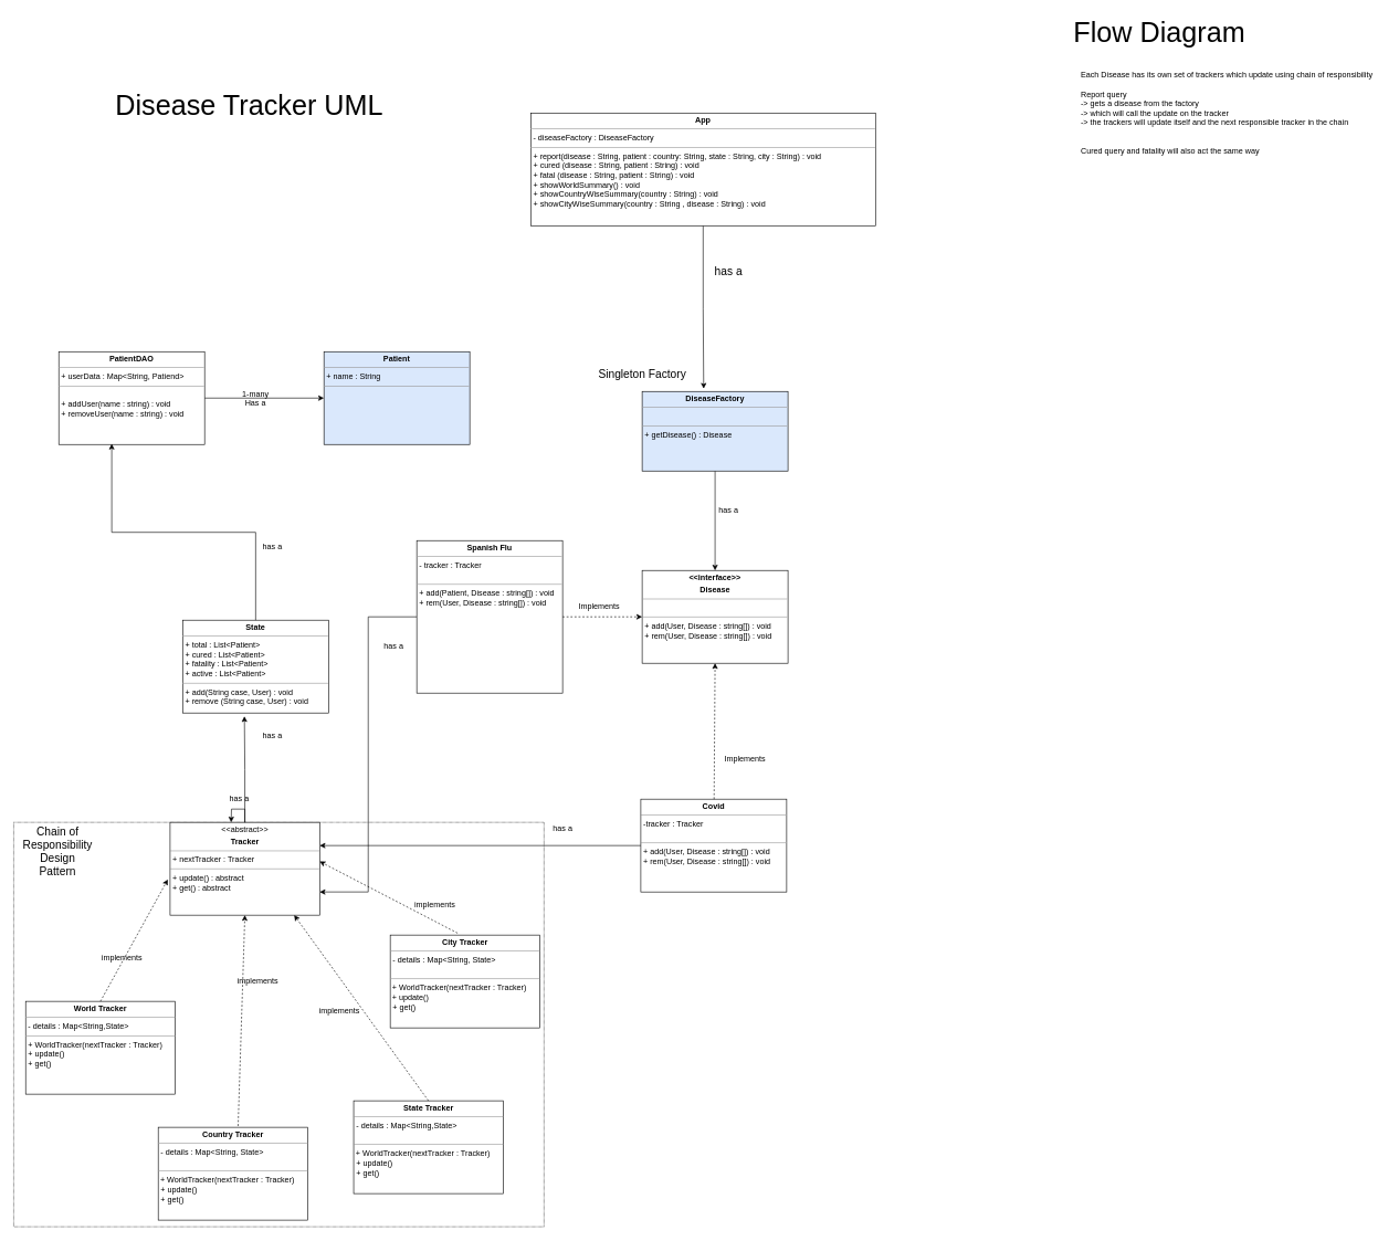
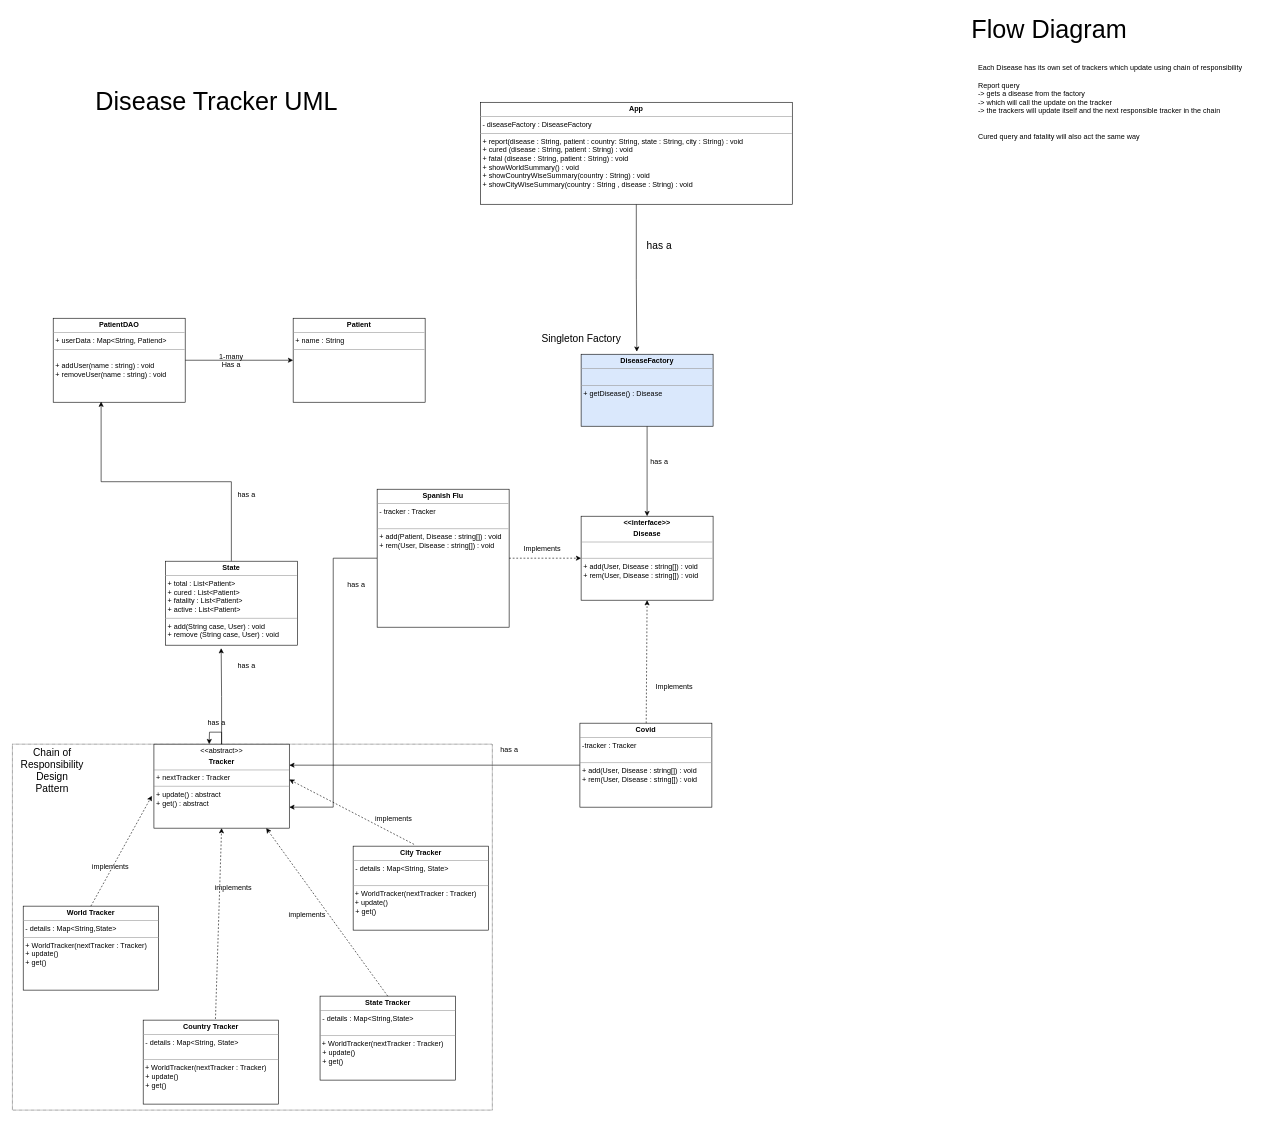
- <mxCell id="46" value="Disease Tracker UML" style="text;html=1;align=center;verticalAlign=middle;resizable=0;points=[];autosize=1;strokeColor=none;fillColor=none;fontSize=42;" vertex="1" parent="1"><mxGeometry x="160" y="130" width="430" height="60" as="geometry" /></mxCell>
+ <mxCell id="46" value="Disease Tracker UML" style="text;html=1;align=center;verticalAlign=middle;resizable=0;points=[];autosize=1;strokeColor=none;fillColor=none;fontSize=42;" vertex="1" parent="1"><mxGeometry x="145" y="140" width="430" height="60" as="geometry" /></mxCell>
- <mxCell id="41" value="&lt;p style=&quot;margin:0px;margin-top:4px;text-align:center;&quot;&gt;&lt;b&gt;Patient&lt;/b&gt;&lt;/p&gt;&lt;hr size=&quot;1&quot;&gt;&lt;p style=&quot;margin:0px;margin-left:4px;&quot;&gt;+ name : String&amp;nbsp;&lt;/p&gt;&lt;hr size=&quot;1&quot;&gt;&lt;p style=&quot;margin:0px;margin-left:4px;&quot;&gt;&lt;br&gt;&lt;/p&gt;&lt;p style=&quot;margin:0px;margin-left:4px;&quot;&gt;&lt;br&gt;&lt;/p&gt;" style="verticalAlign=top;align=left;overflow=fill;fontSize=12;fontFamily=Helvetica;html=1;fillColor=#dae8fc;" vertex="1" parent="1"><mxGeometry x="488" y="530" width="220" height="140" as="geometry" /></mxCell>
+ <mxCell id="41" value="&lt;p style=&quot;margin:0px;margin-top:4px;text-align:center;&quot;&gt;&lt;b&gt;Patient&lt;/b&gt;&lt;/p&gt;&lt;hr size=&quot;1&quot;&gt;&lt;p style=&quot;margin:0px;margin-left:4px;&quot;&gt;+ name : String&amp;nbsp;&lt;/p&gt;&lt;hr size=&quot;1&quot;&gt;&lt;p style=&quot;margin:0px;margin-left:4px;&quot;&gt;&lt;br&gt;&lt;/p&gt;&lt;p style=&quot;margin:0px;margin-left:4px;&quot;&gt;&lt;br&gt;&lt;/p&gt;" style="verticalAlign=top;align=left;overflow=fill;fontSize=12;fontFamily=Helvetica;html=1;" vertex="1" parent="1"><mxGeometry x="488" y="530" width="220" height="140" as="geometry" /></mxCell>
